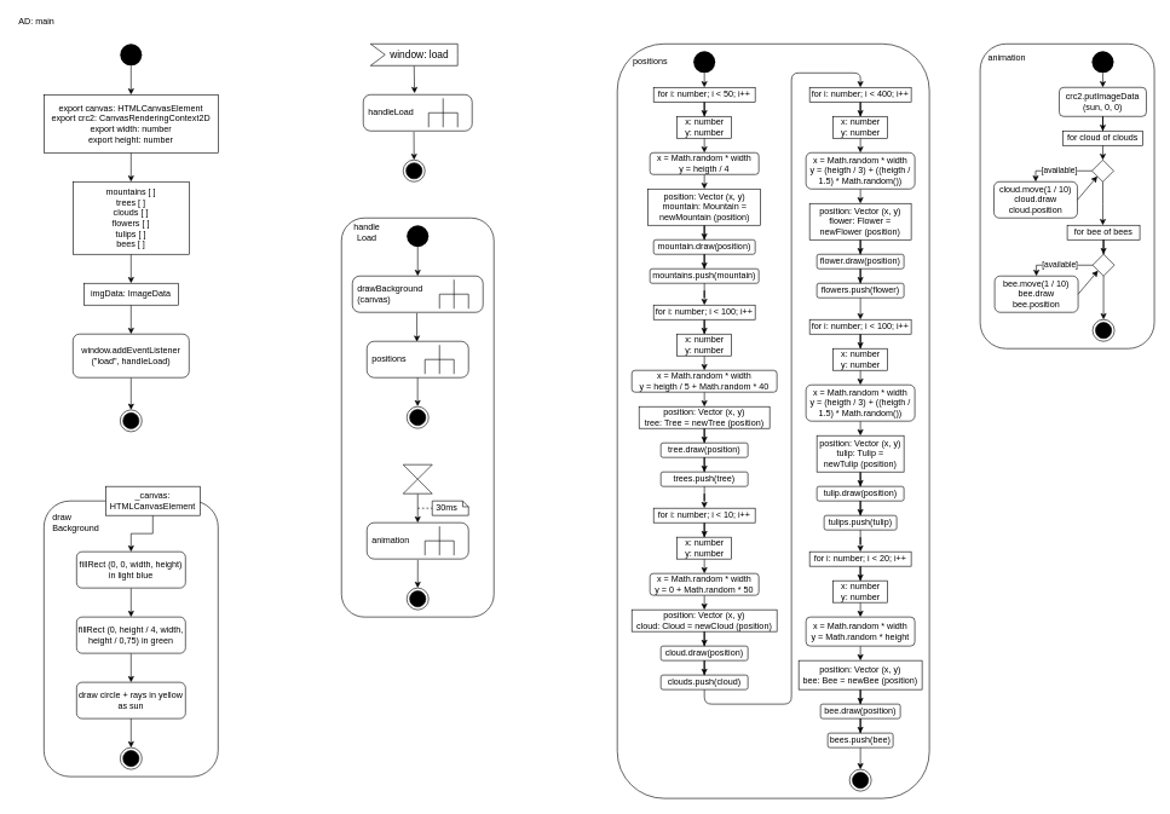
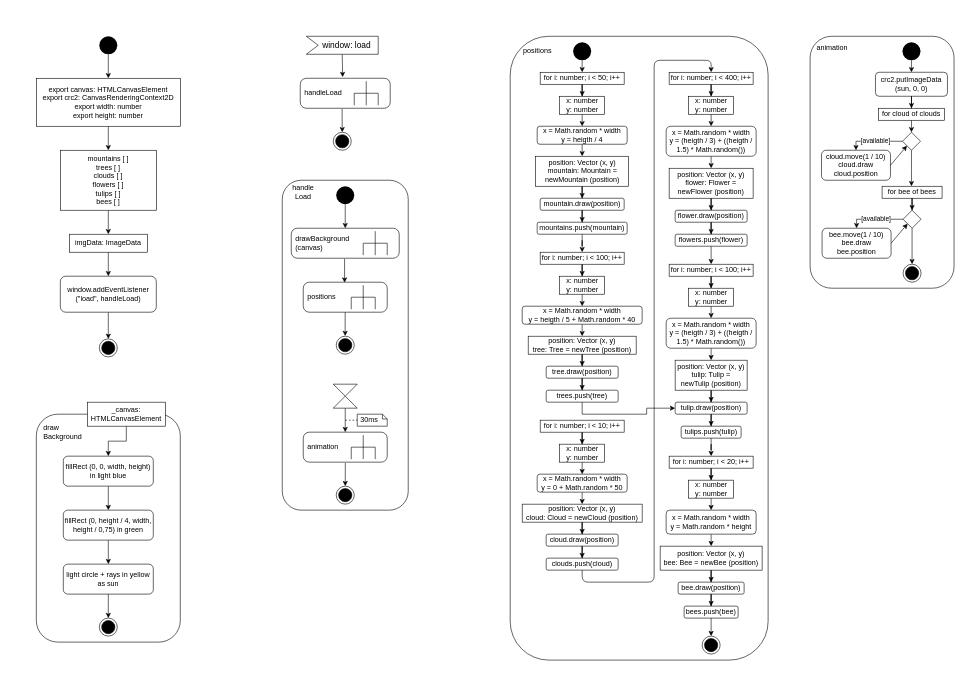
- <mxCell id="6" value="AD: main" style="text;html=1;strokeColor=none;fillColor=none;align=center;verticalAlign=middle;whiteSpace=wrap;rounded=0;" parent="1" vertex="1"><mxGeometry x="20" y="20" width="60" height="20" as="geometry" /></mxCell>
- <mxCell id="95" style="edgeStyle=orthogonalEdgeStyle;rounded=0;orthogonalLoop=1;jettySize=auto;html=1;exitX=0.5;exitY=1;exitDx=0;exitDy=0;" parent="1" source="96" target="98" edge="1"><mxGeometry relative="1" as="geometry" /></mxCell>
+ <mxCell id="95" style="edgeStyle=orthogonalEdgeStyle;rounded=0;orthogonalLoop=1;jettySize=auto;html=1;exitX=0.5;exitY=1;exitDx=0;exitDy=0;" parent="1" source="96" target="129" edge="1"><mxGeometry relative="1" as="geometry" /></mxCell>
- <mxCell id="46" value="draw circle + rays in yellow as sun" style="rounded=1;whiteSpace=wrap;html=1;" parent="1" vertex="1"><mxGeometry x="105" y="940" width="150" height="50" as="geometry" /></mxCell>
+ <mxCell id="46" value="light circle + rays in yellow as sun" style="rounded=1;whiteSpace=wrap;html=1;" parent="1" vertex="1"><mxGeometry x="105" y="940" width="150" height="50" as="geometry" /></mxCell>
